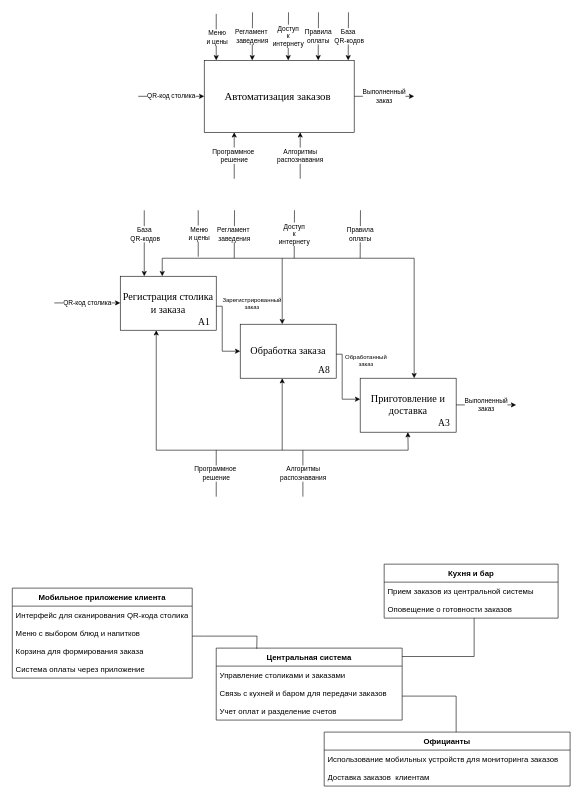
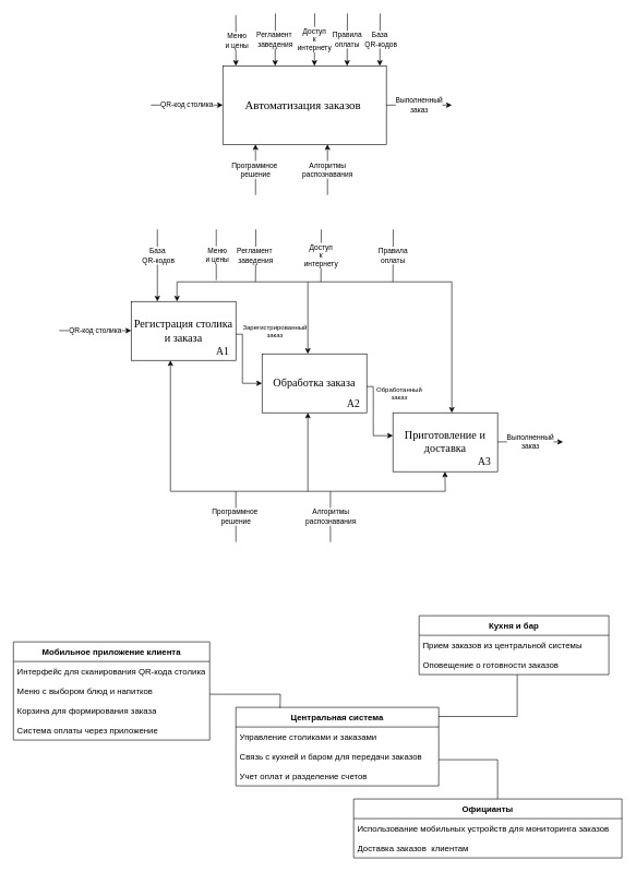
- <mxCell id="15" value="А8" style="text;html=1;strokeColor=none;fillColor=none;align=center;verticalAlign=middle;whiteSpace=wrap;rounded=0;fontFamily=Times New Roman;fontSize=16;" vertex="1" parent="1"><mxGeometry x="510" y="600" width="60" height="30" as="geometry" /></mxCell>
+ <mxCell id="15" value="А2" style="text;html=1;strokeColor=none;fillColor=none;align=center;verticalAlign=middle;whiteSpace=wrap;rounded=0;fontFamily=Times New Roman;fontSize=16;" vertex="1" parent="1"><mxGeometry x="510" y="600" width="60" height="30" as="geometry" /></mxCell>
